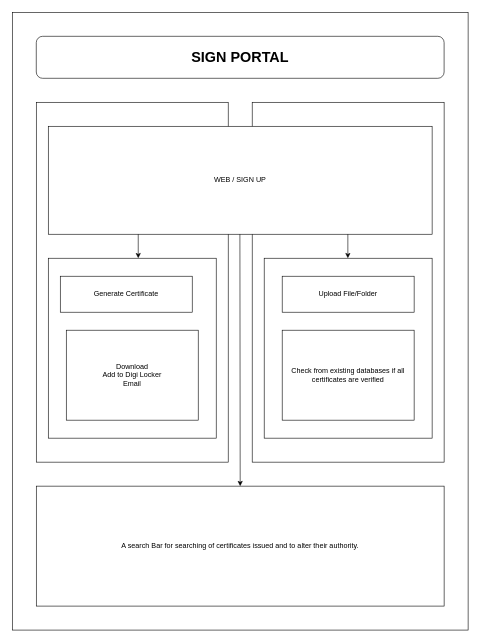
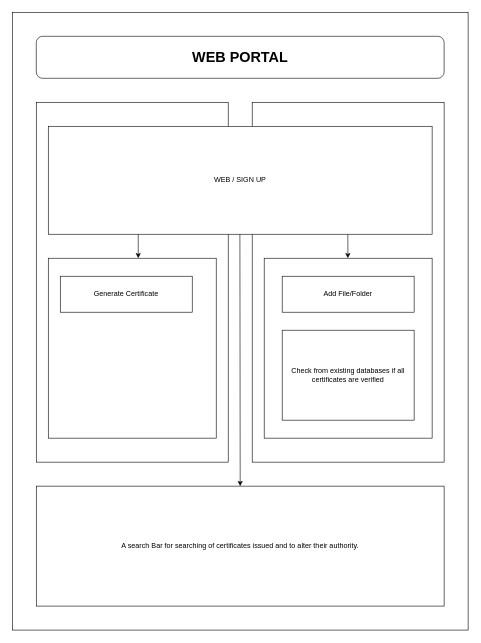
- <mxCell id="2" value="&lt;h1&gt;SIGN PORTAL&lt;/h1&gt;" style="rounded=1;whiteSpace=wrap;html=1;" vertex="1" parent="1"><mxGeometry x="60" y="60" width="680" height="70" as="geometry" /></mxCell>
+ <mxCell id="2" value="&lt;h1&gt;WEB PORTAL&lt;/h1&gt;" style="rounded=1;whiteSpace=wrap;html=1;" vertex="1" parent="1"><mxGeometry x="60" y="60" width="680" height="70" as="geometry" /></mxCell>
- <mxCell id="10" value="Upload File/Folder" style="rounded=0;whiteSpace=wrap;html=1;" vertex="1" parent="1"><mxGeometry x="470" y="460" width="220" height="60" as="geometry" /></mxCell>
+ <mxCell id="10" value="Add File/Folder" style="rounded=0;whiteSpace=wrap;html=1;" vertex="1" parent="1"><mxGeometry x="470" y="460" width="220" height="60" as="geometry" /></mxCell>
- <mxCell id="9" value="Download&lt;br&gt;Add to Digi Locker&lt;br&gt;Email" style="rounded=0;whiteSpace=wrap;html=1;" vertex="1" parent="1"><mxGeometry x="110" y="550" width="220" height="150" as="geometry" /></mxCell>
